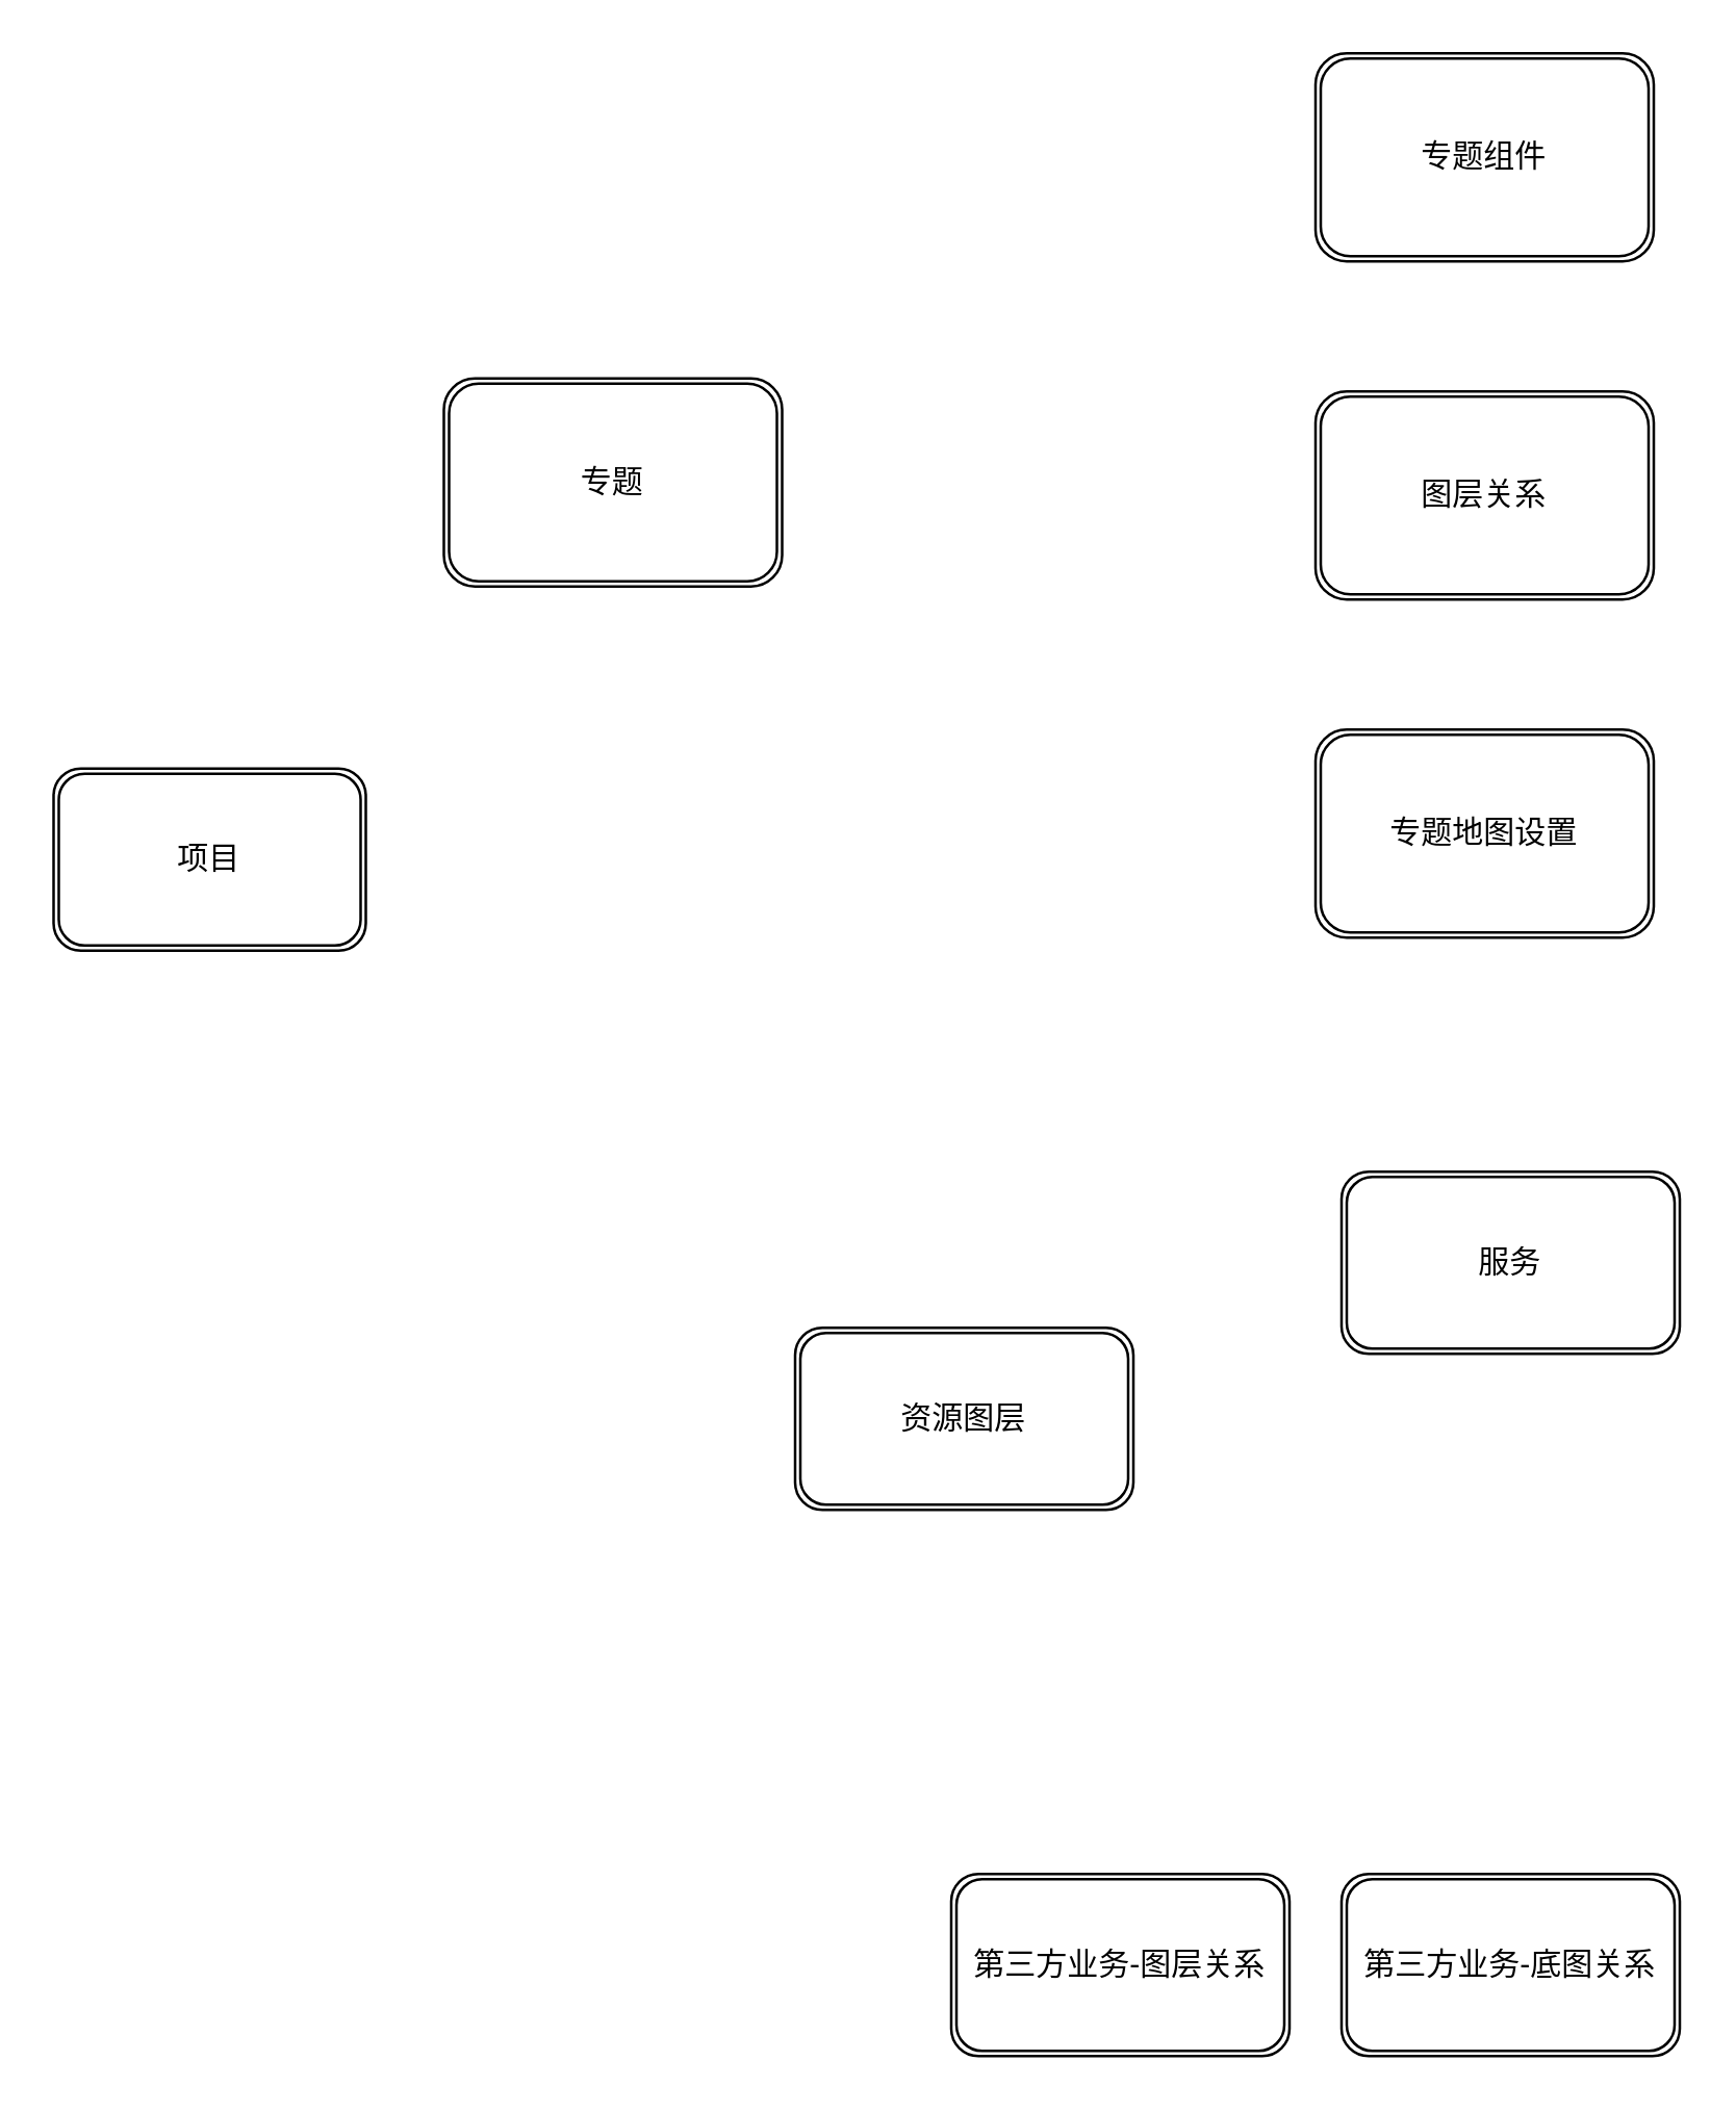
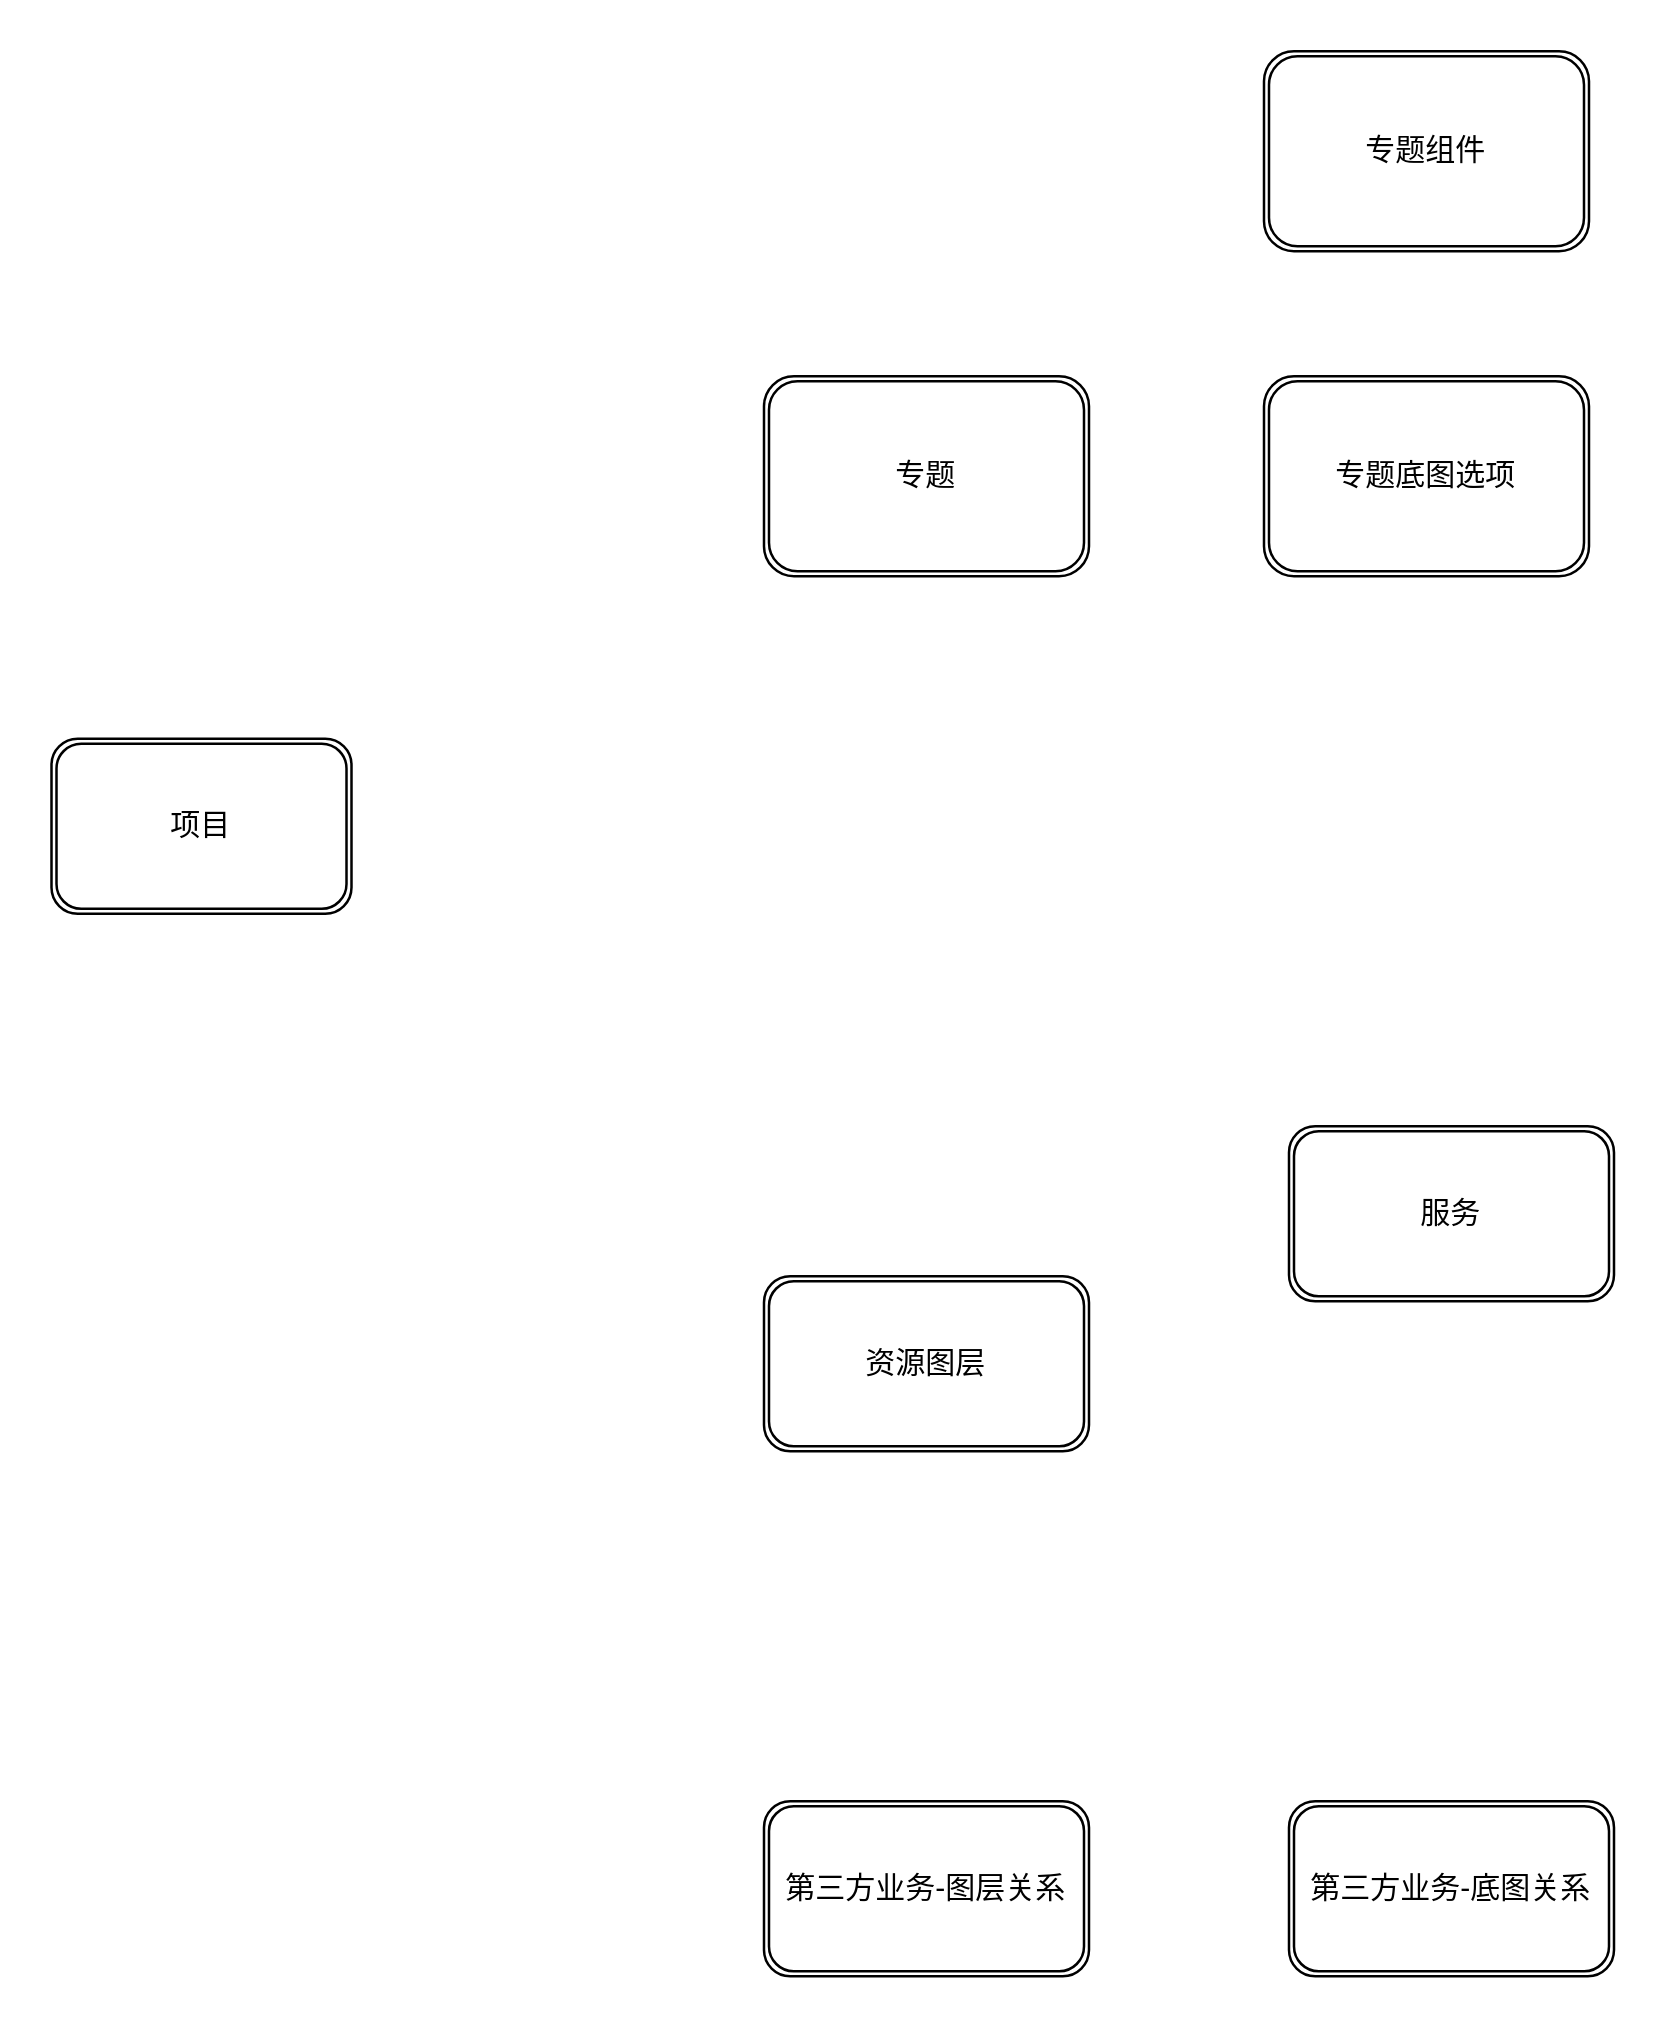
- <mxCell id="3" value="专题" style="shape=ext;double=1;rounded=1;whiteSpace=wrap;html=1;" vertex="1" parent="1"><mxGeometry x="170" y="145" width="130" height="80" as="geometry" /></mxCell>
+ <mxCell id="3" value="专题" style="shape=ext;double=1;rounded=1;whiteSpace=wrap;html=1;" vertex="1" parent="1"><mxGeometry x="305" y="150" width="130" height="80" as="geometry" /></mxCell>
- <mxCell id="6" value="图层关系" style="shape=ext;double=1;rounded=1;whiteSpace=wrap;html=1;" vertex="1" parent="1"><mxGeometry x="505" y="150" width="130" height="80" as="geometry" /></mxCell>
+ <mxCell id="6" value="专题底图选项" style="shape=ext;double=1;rounded=1;whiteSpace=wrap;html=1;" vertex="1" parent="1"><mxGeometry x="505" y="150" width="130" height="80" as="geometry" /></mxCell>
- <mxCell id="7" value="专题地图设置" style="shape=ext;double=1;rounded=1;whiteSpace=wrap;html=1;" vertex="1" parent="1"><mxGeometry x="505" y="280" width="130" height="80" as="geometry" /></mxCell>
- <mxCell id="9" value="第三方业务-图层关系" style="shape=ext;double=1;rounded=1;whiteSpace=wrap;html=1;" vertex="1" parent="1"><mxGeometry x="365" y="720" width="130" height="70" as="geometry" /></mxCell>
+ <mxCell id="9" value="第三方业务-图层关系" style="shape=ext;double=1;rounded=1;whiteSpace=wrap;html=1;" vertex="1" parent="1"><mxGeometry x="305" y="720" width="130" height="70" as="geometry" /></mxCell>
